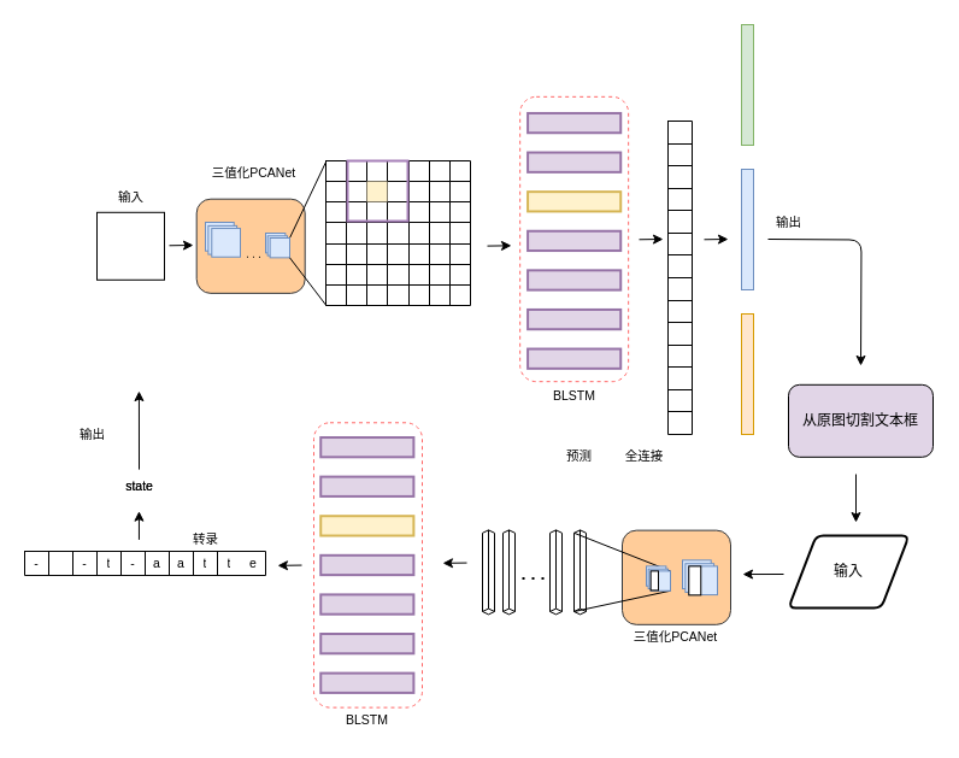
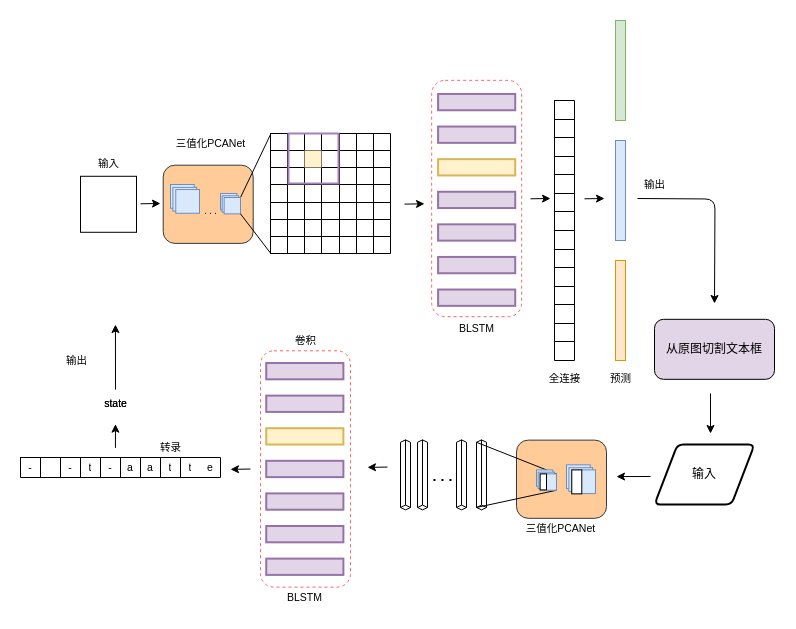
+ <mxCell id="114" value="&lt;span style=&quot;font-size: 10.5px&quot;&gt;卷积&lt;/span&gt;" style="text;html=1;align=center;verticalAlign=middle;resizable=0;points=[];autosize=1;fontSize=10.5;direction=east;flipH=0;flipV=0;container=0;" vertex="1" parent="1"><mxGeometry x="285" y="330.29" width="40" height="20" as="geometry" /></mxCell>
- <mxCell id="111" value="&lt;font style=&quot;font-size: 10.5px&quot;&gt;预测&lt;br&gt;&lt;/font&gt;" style="text;html=1;align=center;verticalAlign=middle;resizable=0;points=[];autosize=1;fontSize=10.5;" vertex="1" parent="1"><mxGeometry x="460" y="368" width="40" height="20" as="geometry" /></mxCell>
+ <mxCell id="111" value="&lt;font style=&quot;font-size: 10.5px&quot;&gt;预测&lt;br&gt;&lt;/font&gt;" style="text;html=1;align=center;verticalAlign=middle;resizable=0;points=[];autosize=1;fontSize=10.5;" vertex="1" parent="1"><mxGeometry x="600" y="368" width="40" height="20" as="geometry" /></mxCell>
- <mxCell id="110" value="&lt;font style=&quot;font-size: 10.5px&quot;&gt;全连接&lt;br&gt;&lt;/font&gt;" style="text;html=1;align=center;verticalAlign=middle;resizable=0;points=[];autosize=1;fontSize=10.5;" vertex="1" parent="1"><mxGeometry x="509" y="368" width="50" height="20" as="geometry" /></mxCell>
+ <mxCell id="110" value="&lt;font style=&quot;font-size: 10.5px&quot;&gt;全连接&lt;br&gt;&lt;/font&gt;" style="text;html=1;align=center;verticalAlign=middle;resizable=0;points=[];autosize=1;fontSize=10.5;" vertex="1" parent="1"><mxGeometry x="539" y="368" width="50" height="20" as="geometry" /></mxCell>
